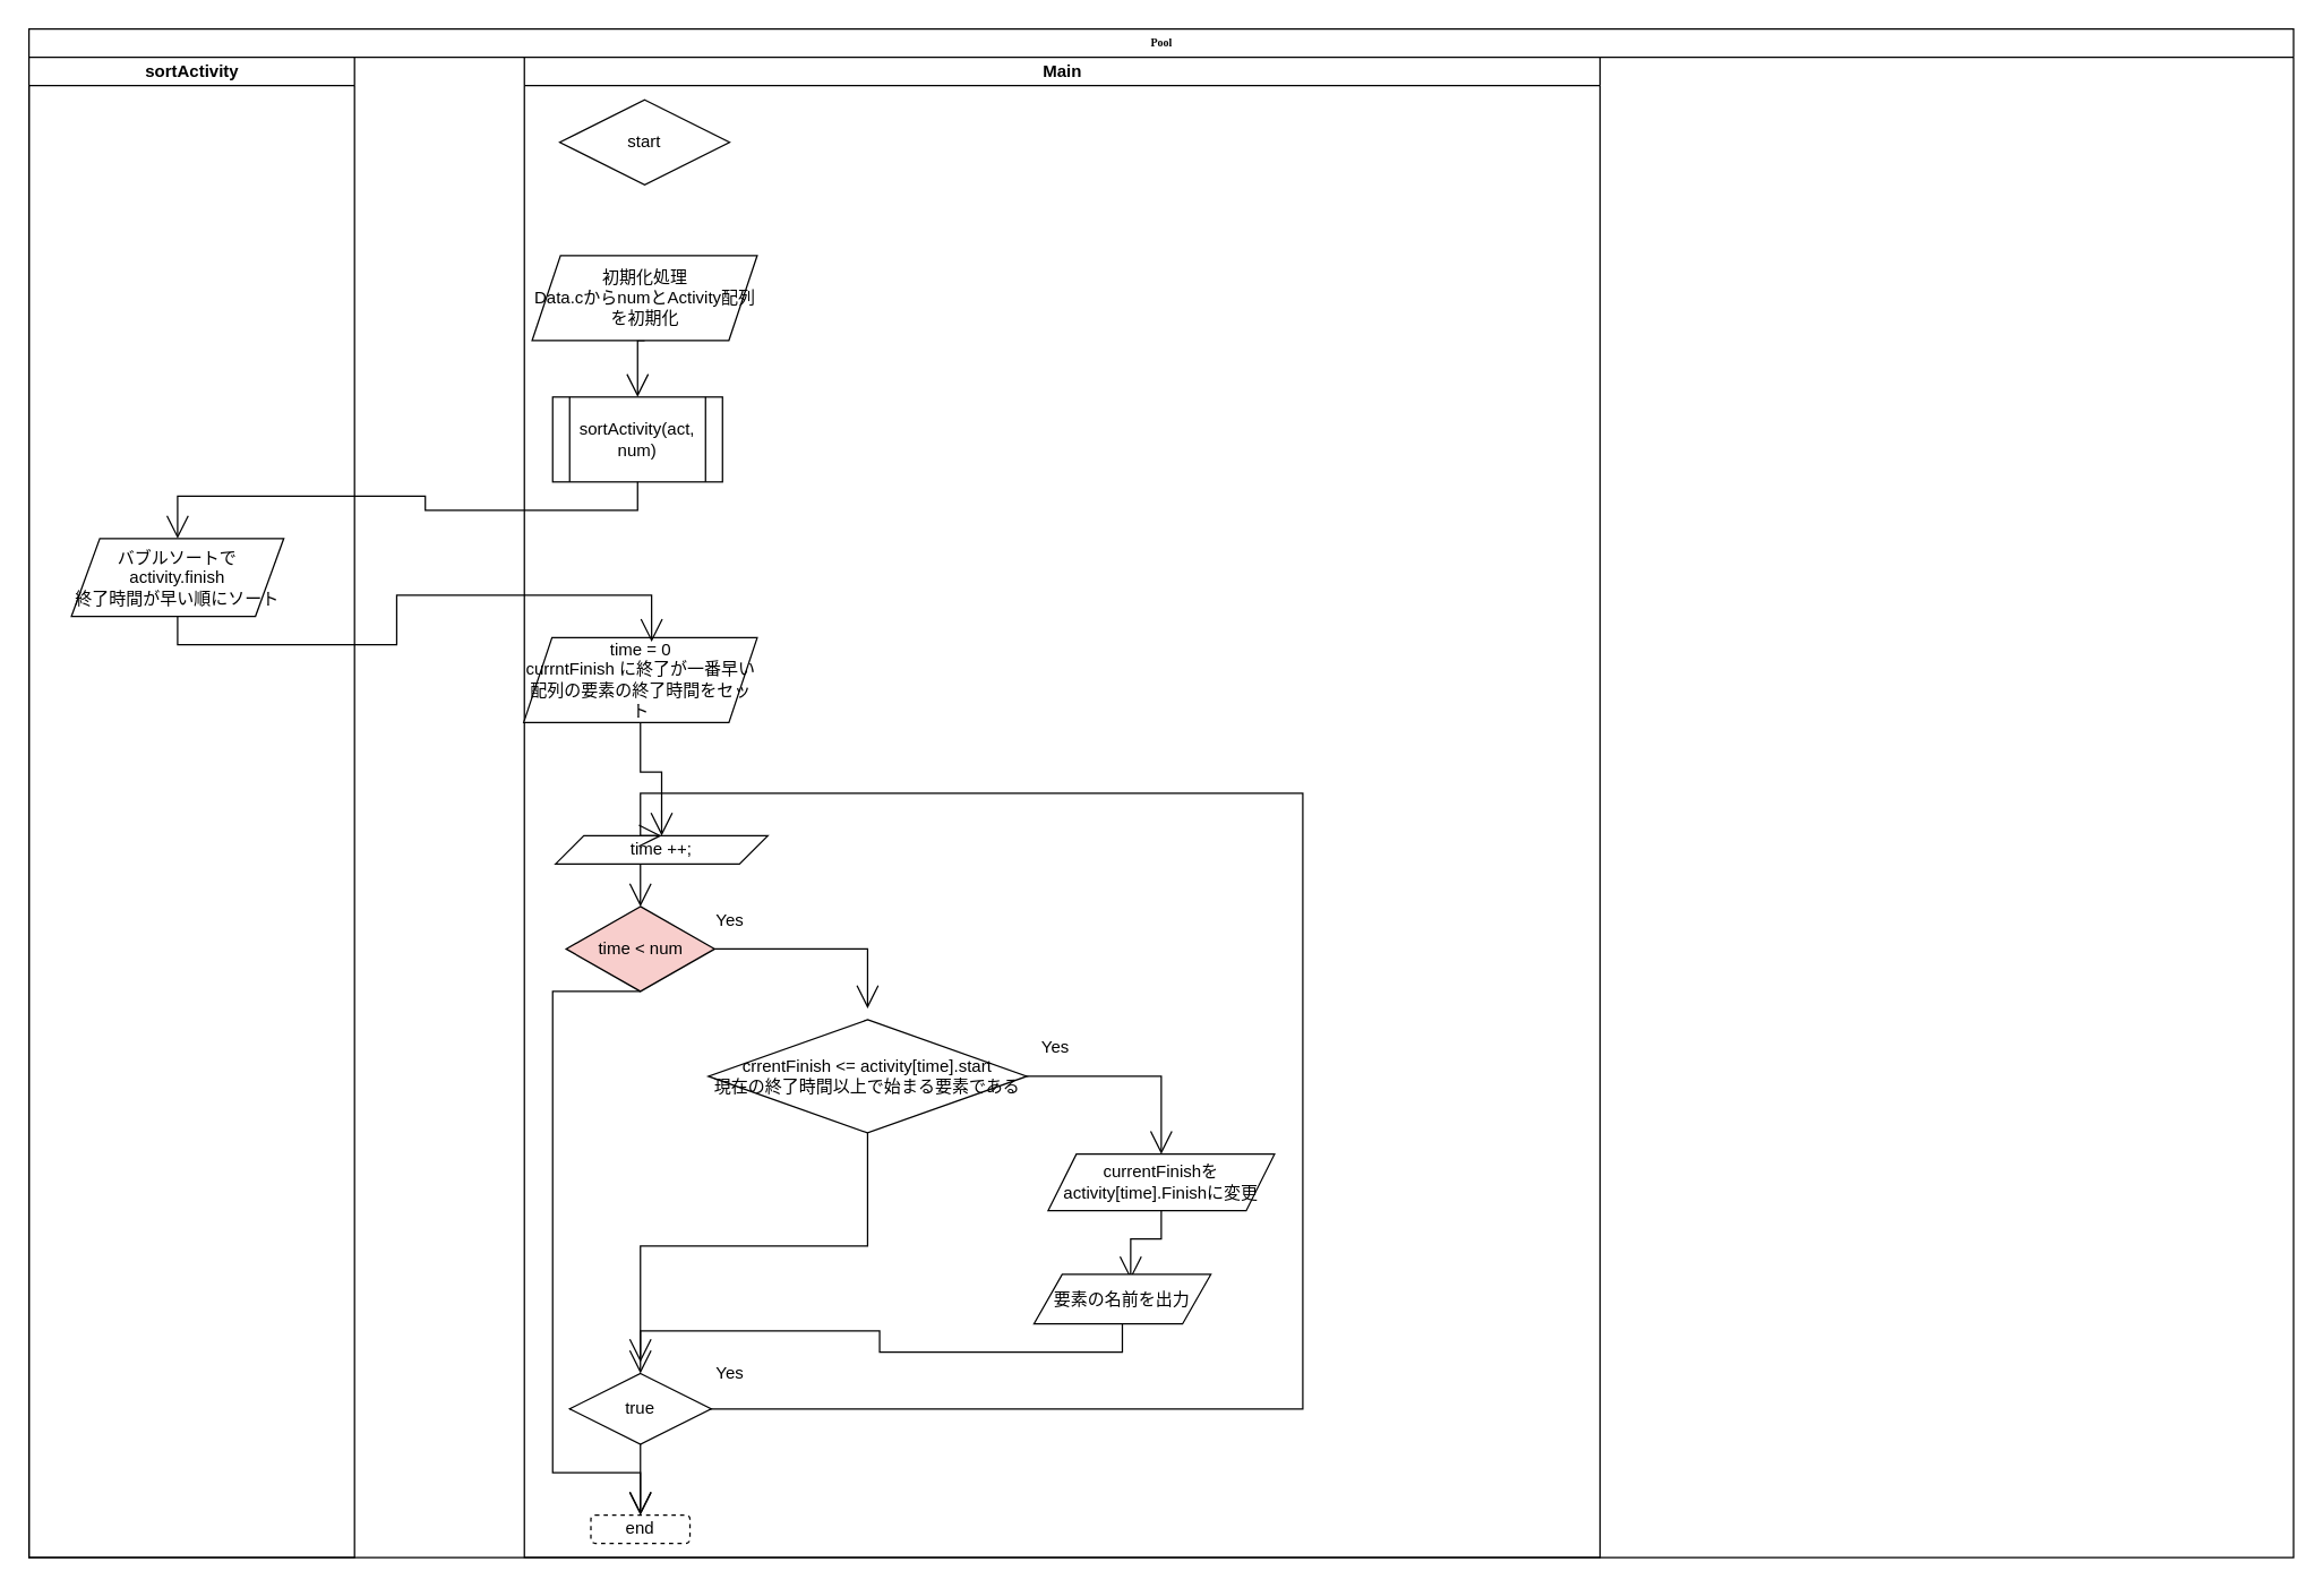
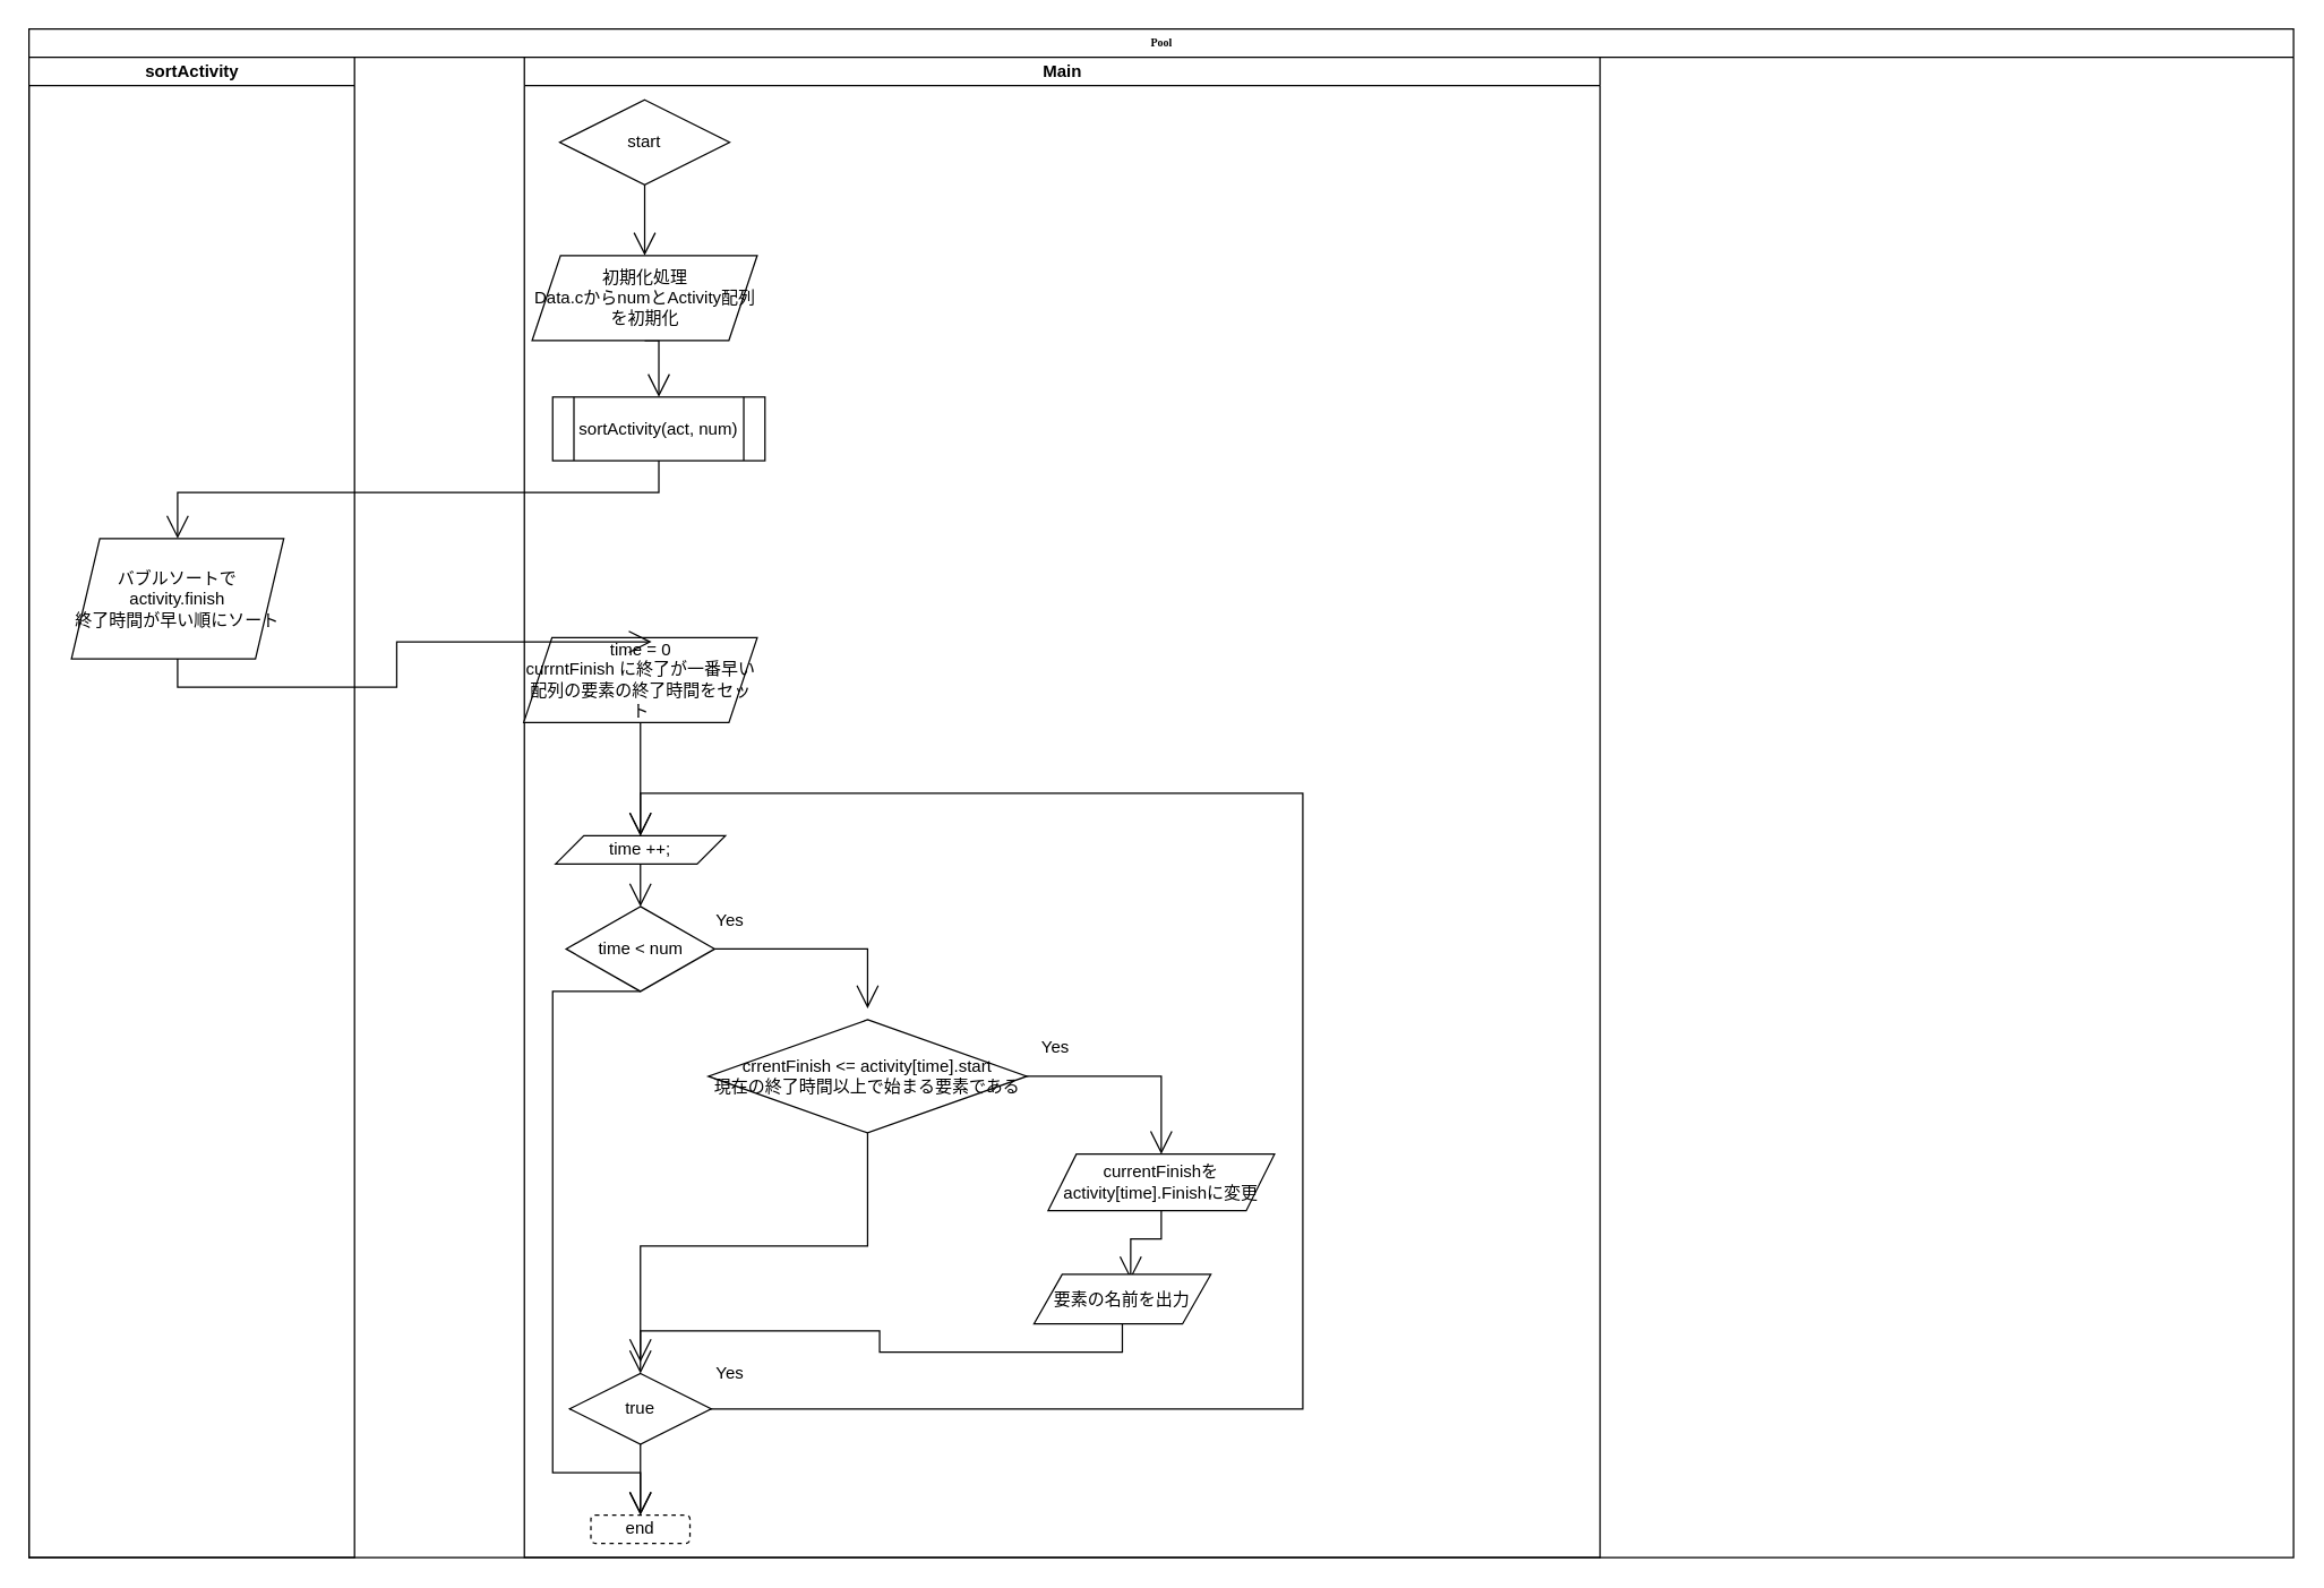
+ <mxCell id="32" style="edgeStyle=orthogonalEdgeStyle;rounded=0;orthogonalLoop=1;jettySize=auto;html=1;exitX=0.5;exitY=1;exitDx=0;exitDy=0;entryX=0.5;entryY=0;entryDx=0;entryDy=0;endArrow=open;startSize=14;endSize=14;sourcePerimeterSpacing=8;targetPerimeterSpacing=8;" edge="1" parent="8" source="31" target="11"><mxGeometry relative="1" as="geometry" /></mxCell>
- <mxCell id="9" value="&lt;span&gt;sortActivity(act, num)&lt;/span&gt;" style="shape=process;whiteSpace=wrap;html=1;backgroundOutline=1;hachureGap=4;" vertex="1" parent="8"><mxGeometry x="20" y="240" width="120" height="60" as="geometry" /></mxCell>
+ <mxCell id="9" value="&lt;span&gt;sortActivity(act, num)&lt;/span&gt;" style="shape=process;whiteSpace=wrap;html=1;backgroundOutline=1;hachureGap=4;" vertex="1" parent="8"><mxGeometry x="20" y="240" width="150" height="45" as="geometry" /></mxCell>
- <mxCell id="4" value="バブルソートで&lt;br&gt;activity.finish&lt;br&gt;終了時間が早い順にソート" style="shape=parallelogram;perimeter=parallelogramPerimeter;whiteSpace=wrap;html=1;fixedSize=1;hachureGap=4;" vertex="1" parent="3"><mxGeometry x="30" y="340" width="150" height="55" as="geometry" /></mxCell>
+ <mxCell id="4" value="バブルソートで&lt;br&gt;activity.finish&lt;br&gt;終了時間が早い順にソート" style="shape=parallelogram;perimeter=parallelogramPerimeter;whiteSpace=wrap;html=1;fixedSize=1;hachureGap=4;" vertex="1" parent="3"><mxGeometry x="30" y="340" width="150" height="85" as="geometry" /></mxCell>
- <mxCell id="18" value="time ++;" style="shape=parallelogram;perimeter=parallelogramPerimeter;whiteSpace=wrap;html=1;fixedSize=1;hachureGap=4;" vertex="1" parent="8"><mxGeometry x="22" y="550" width="150" height="20" as="geometry" /></mxCell>
+ <mxCell id="18" value="time ++;" style="shape=parallelogram;perimeter=parallelogramPerimeter;whiteSpace=wrap;html=1;fixedSize=1;hachureGap=4;" vertex="1" parent="8"><mxGeometry x="22" y="550" width="120" height="20" as="geometry" /></mxCell>
- <mxCell id="16" value="time &amp;lt; num" style="rhombus;whiteSpace=wrap;html=1;hachureGap=4;fillColor=#f8cecc;" vertex="1" parent="8"><mxGeometry x="29.5" y="600" width="105" height="60" as="geometry" /></mxCell>
+ <mxCell id="16" value="time &amp;lt; num" style="rhombus;whiteSpace=wrap;html=1;hachureGap=4;" vertex="1" parent="8"><mxGeometry x="29.5" y="600" width="105" height="60" as="geometry" /></mxCell>
